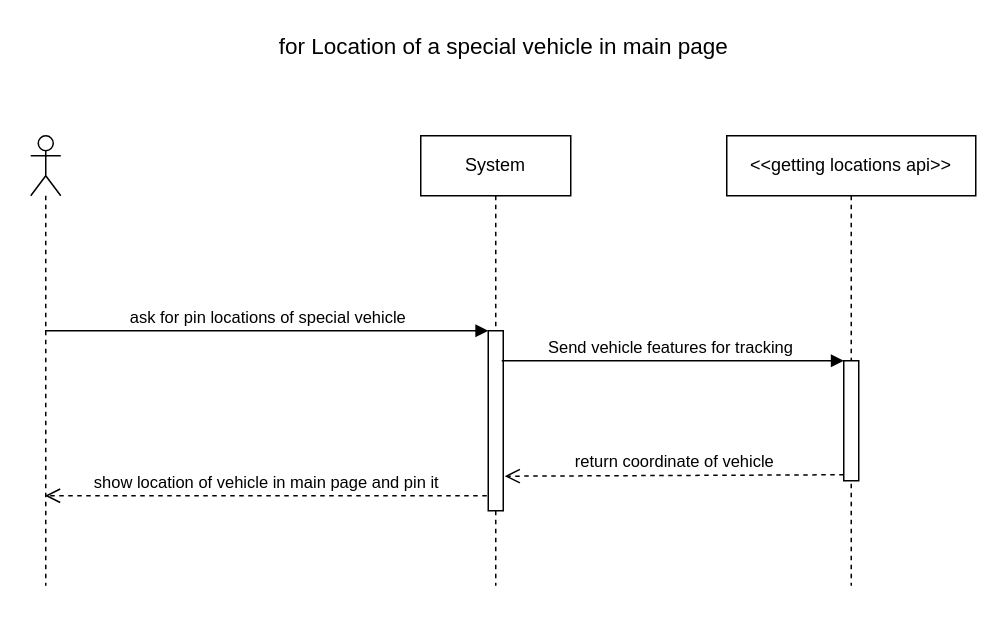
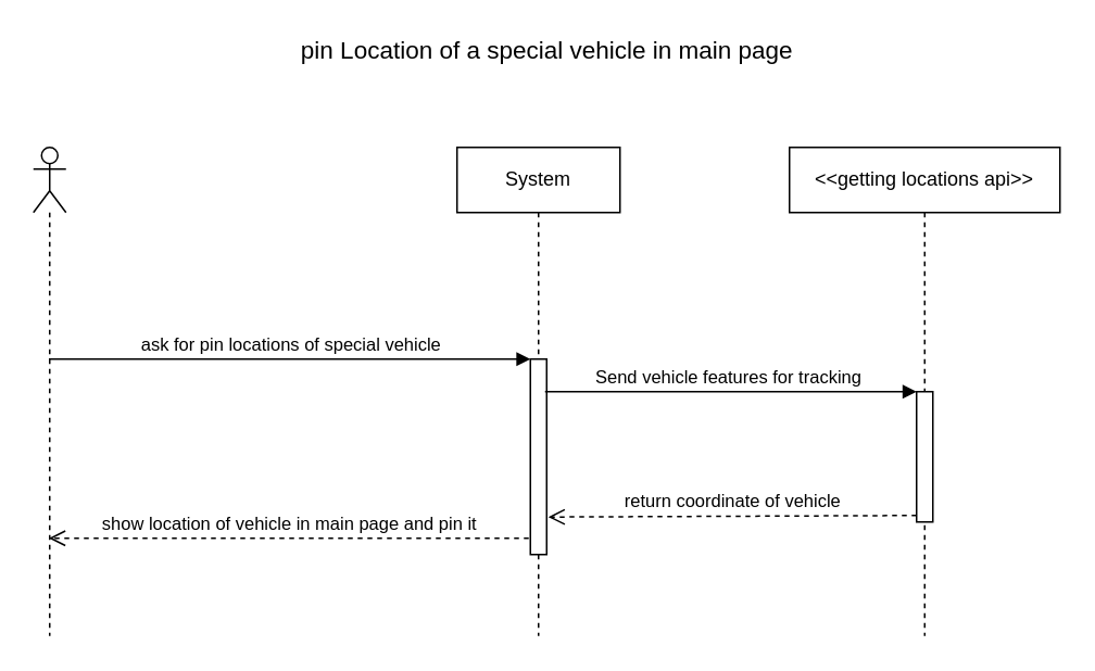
- <mxCell id="11" value="&lt;font style=&quot;font-size: 15px&quot;&gt;for Location of a special vehicle in main page&lt;/font&gt;" style="text;html=1;strokeColor=none;fillColor=none;align=center;verticalAlign=middle;whiteSpace=wrap;rounded=0;" parent="1" vertex="1"><mxGeometry x="147.5" y="20" width="375" height="20" as="geometry" /></mxCell>
+ <mxCell id="11" value="&lt;font style=&quot;font-size: 15px&quot;&gt;pin Location of a special vehicle in main page&lt;/font&gt;" style="text;html=1;strokeColor=none;fillColor=none;align=center;verticalAlign=middle;whiteSpace=wrap;rounded=0;" parent="1" vertex="1"><mxGeometry x="147.5" y="20" width="375" height="20" as="geometry" /></mxCell>
